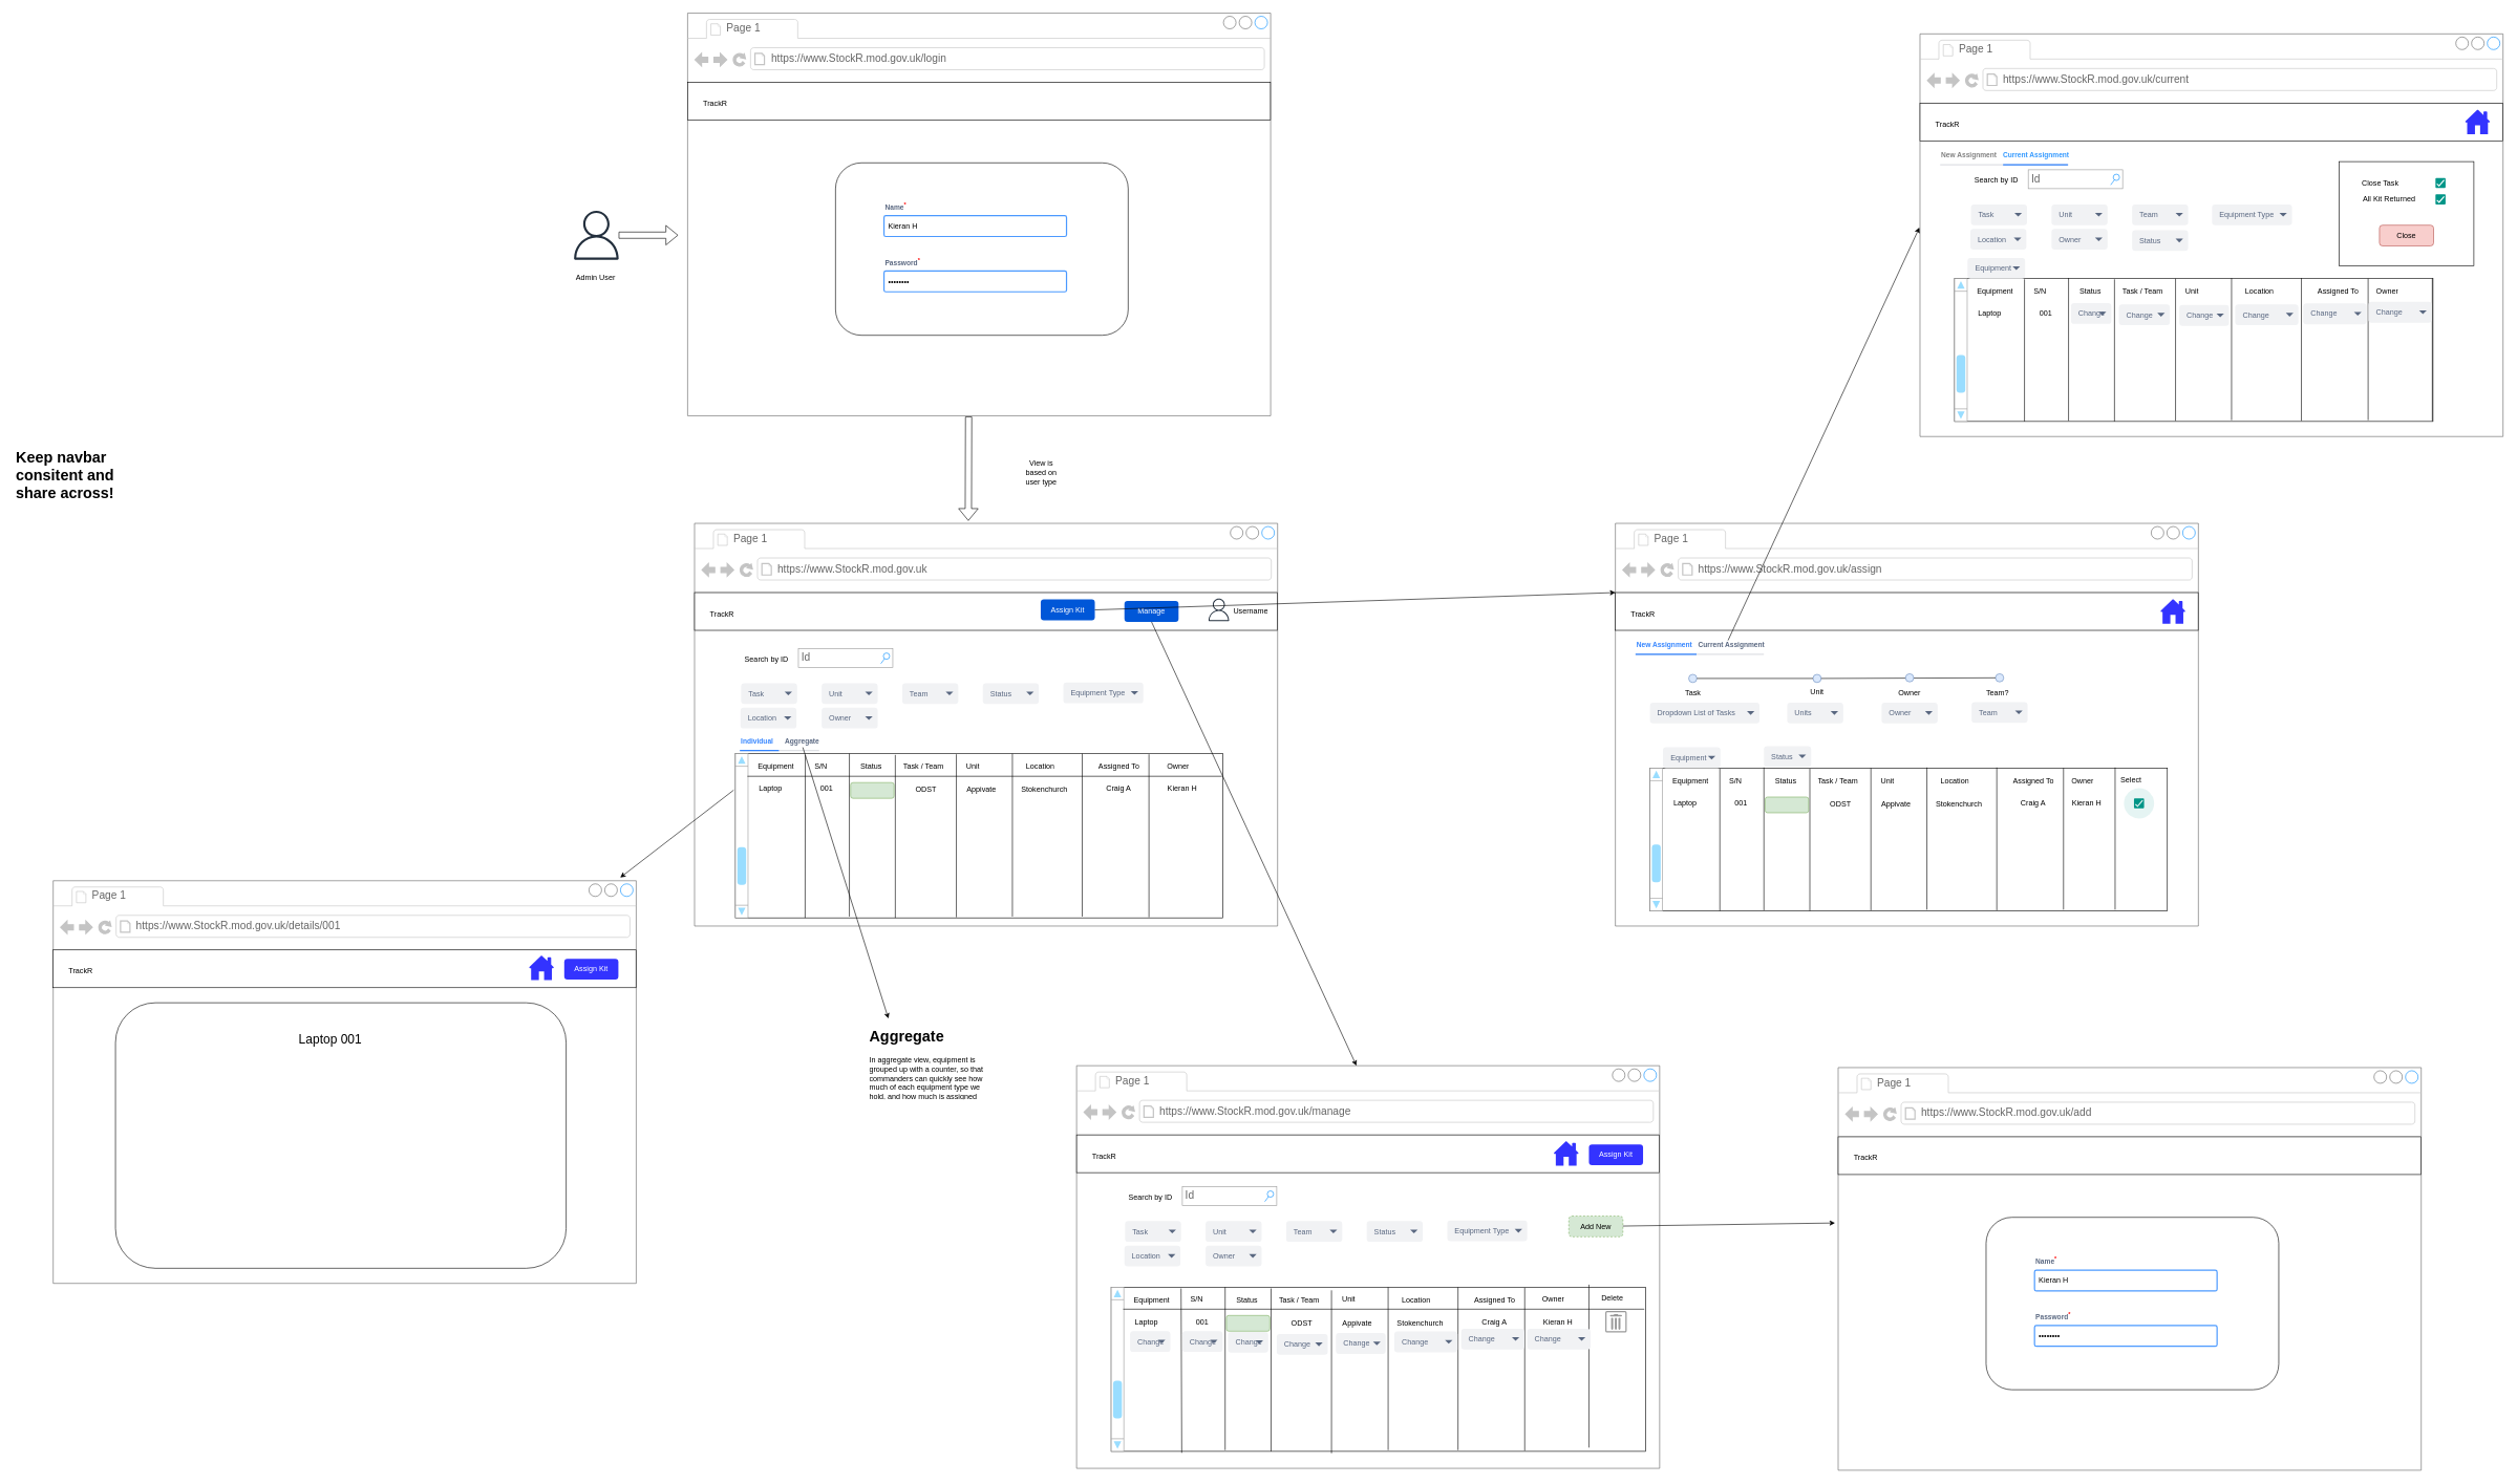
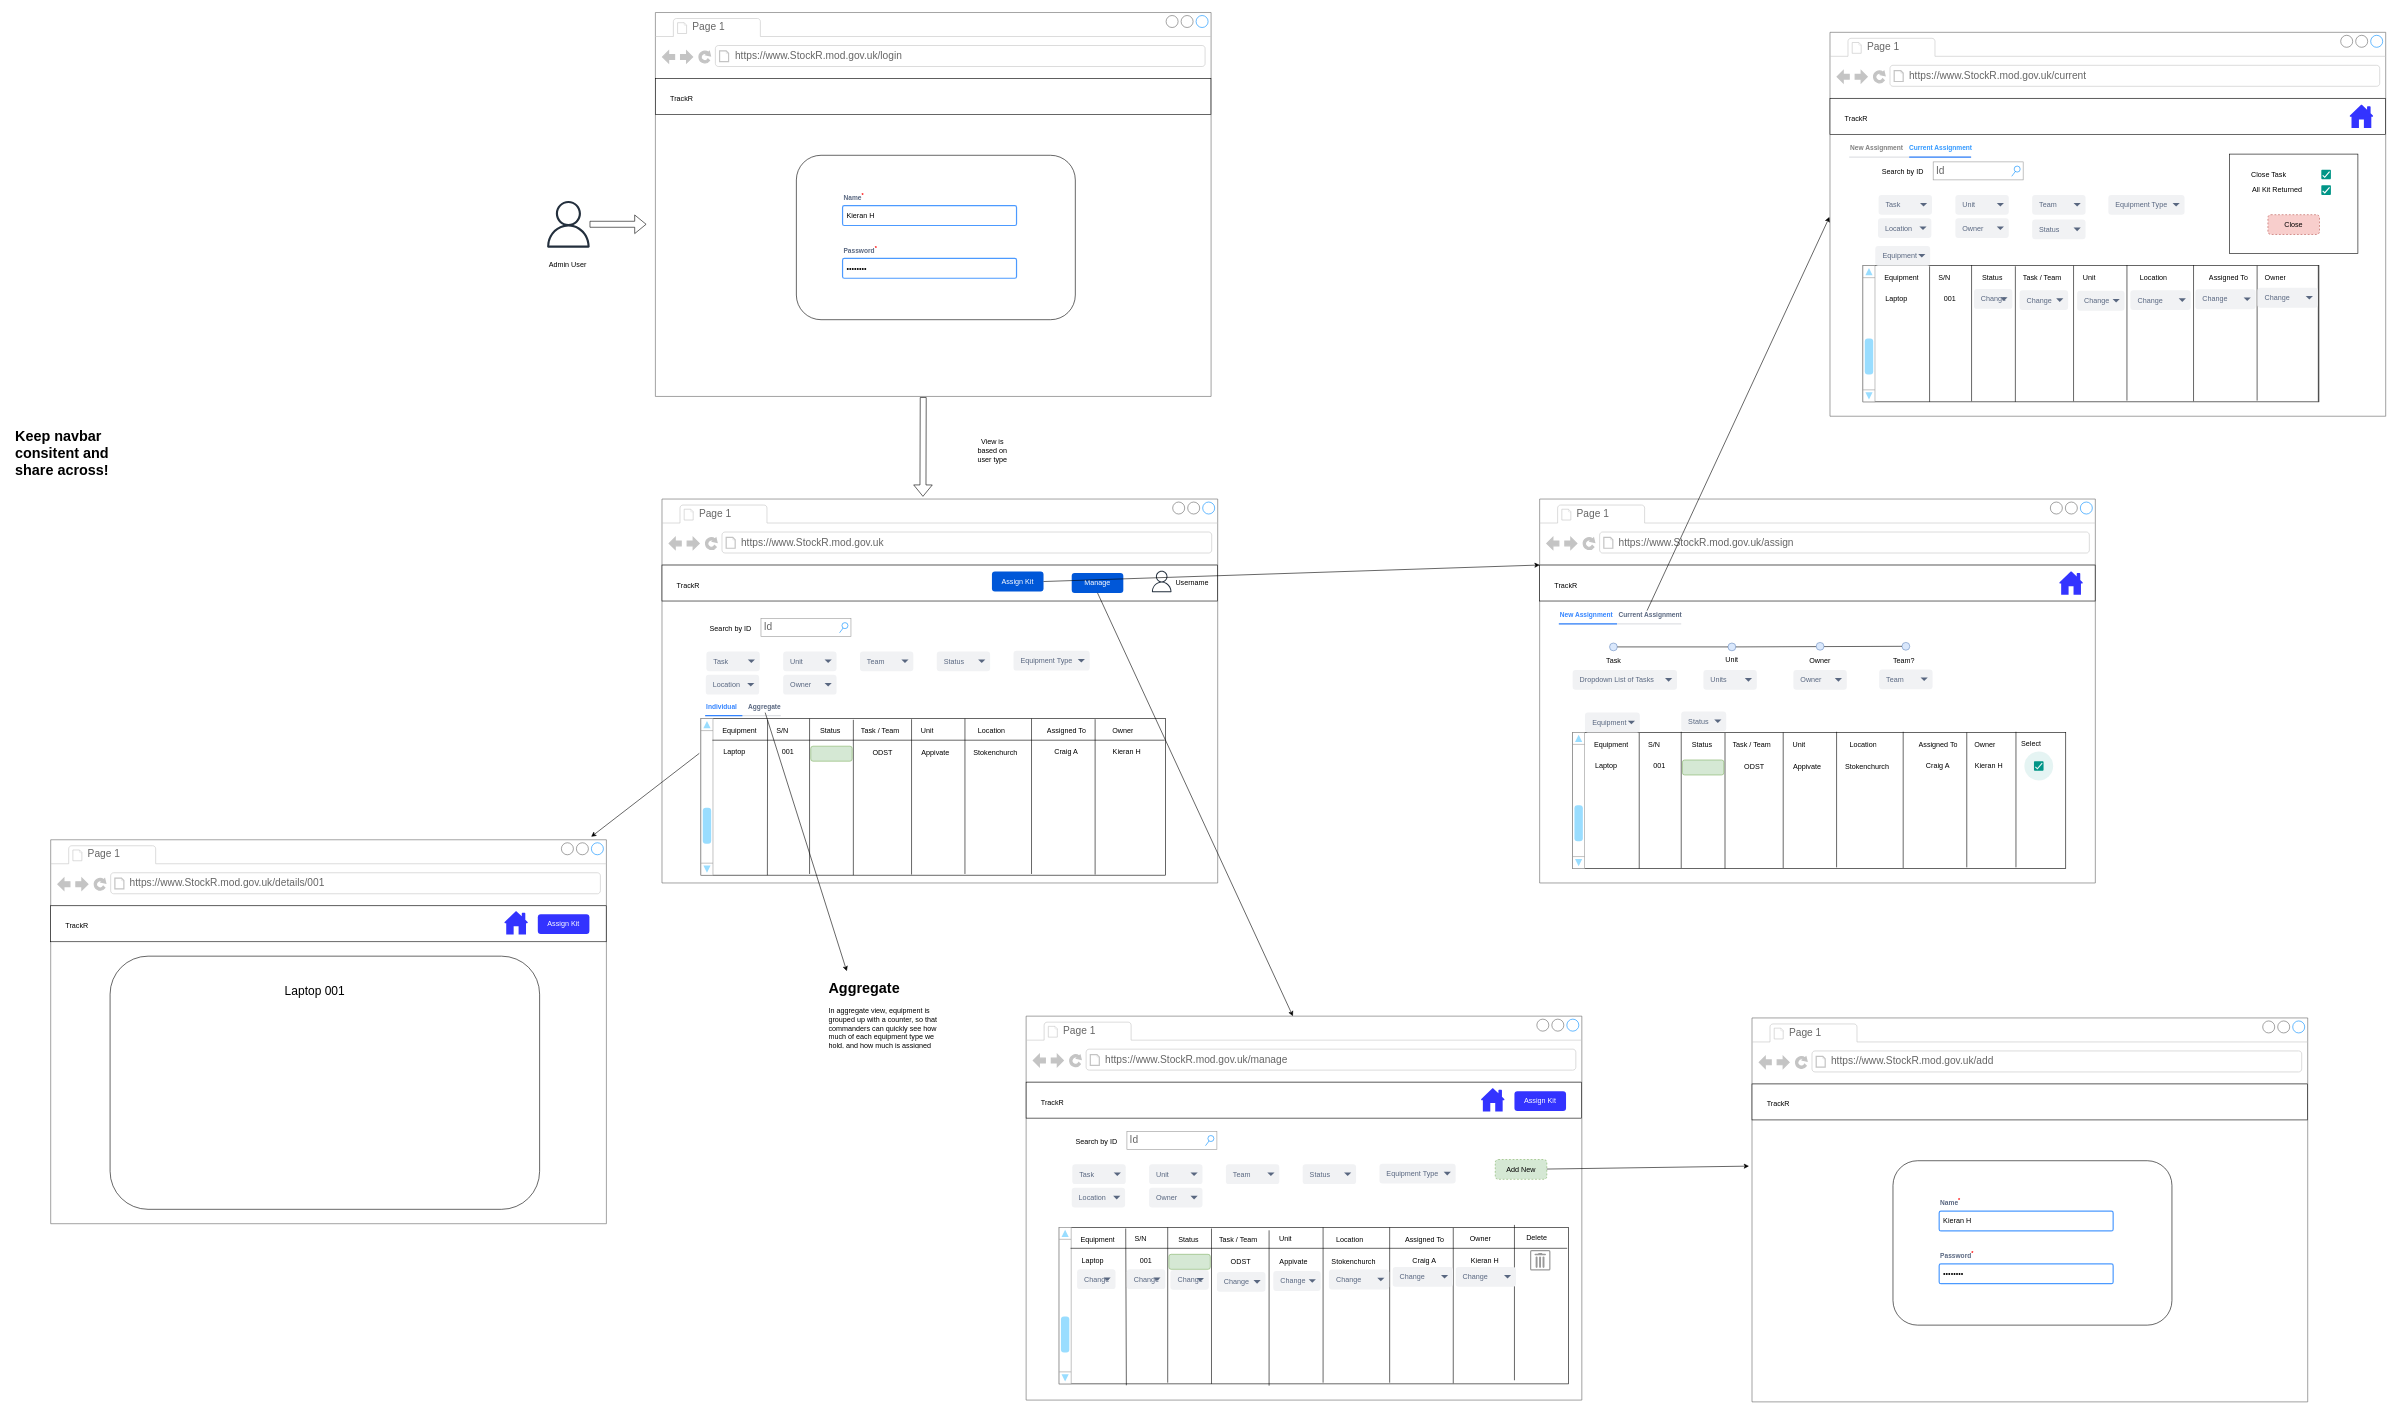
- <mxCell id="214" value="Close" style="rounded=1;fillColor=#f8cecc;strokeColor=#b85450;html=1;whiteSpace=wrap;align=center;verticalAlign=middle;fontStyle=0;fontSize=12;sketch=0;" vertex="1" parent="145"><mxGeometry x="730" y="304" width="86" height="33" as="geometry" /></mxCell>
+ <mxCell id="214" value="Close" style="rounded=1;fillColor=#f8cecc;strokeColor=#b85450;html=1;whiteSpace=wrap;align=center;verticalAlign=middle;fontStyle=0;fontSize=12;sketch=0;dashed=1;" vertex="1" parent="145"><mxGeometry x="730" y="304" width="86" height="33" as="geometry" /></mxCell>
